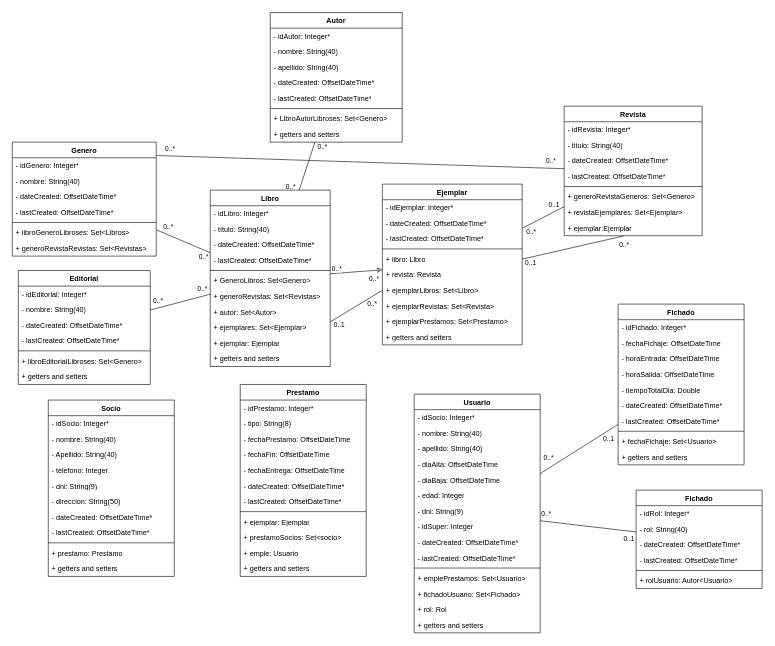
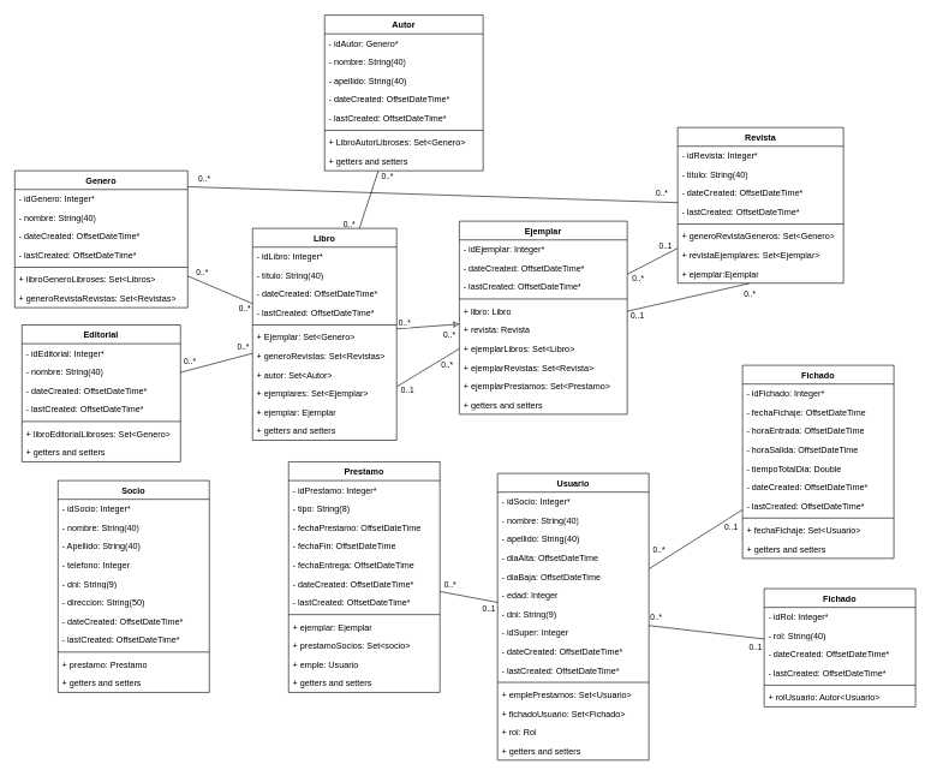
- <mxCell id="49" value="- idAutor: Integer*" style="text;strokeColor=none;fillColor=none;align=left;verticalAlign=top;spacingLeft=4;spacingRight=4;overflow=hidden;rotatable=0;points=[[0,0.5],[1,0.5]];portConstraint=eastwest;whiteSpace=wrap;html=1;" parent="48" vertex="1"><mxGeometry y="26" width="220" height="26" as="geometry" /></mxCell>
+ <mxCell id="49" value="- idAutor: Genero*" style="text;strokeColor=none;fillColor=none;align=left;verticalAlign=top;spacingLeft=4;spacingRight=4;overflow=hidden;rotatable=0;points=[[0,0.5],[1,0.5]];portConstraint=eastwest;whiteSpace=wrap;html=1;" parent="48" vertex="1"><mxGeometry y="26" width="220" height="26" as="geometry" /></mxCell>
- <mxCell id="34" value="+ GeneroLibros: Set&amp;lt;Genero&amp;gt;" style="text;strokeColor=none;fillColor=none;align=left;verticalAlign=top;spacingLeft=4;spacingRight=4;overflow=hidden;rotatable=0;points=[[0,0.5],[1,0.5]];portConstraint=eastwest;whiteSpace=wrap;html=1;" parent="28" vertex="1"><mxGeometry y="138" width="200" height="26" as="geometry" /></mxCell>
+ <mxCell id="34" value="+ Ejemplar: Set&amp;lt;Genero&amp;gt;" style="text;strokeColor=none;fillColor=none;align=left;verticalAlign=top;spacingLeft=4;spacingRight=4;overflow=hidden;rotatable=0;points=[[0,0.5],[1,0.5]];portConstraint=eastwest;whiteSpace=wrap;html=1;" parent="28" vertex="1"><mxGeometry y="138" width="200" height="26" as="geometry" /></mxCell>
+ <mxCell id="108" style="rounded=0;orthogonalLoop=1;jettySize=auto;html=1;endArrow=none;endFill=0;" parent="1" source="117" target="83" edge="1"><mxGeometry relative="1" as="geometry" /></mxCell>
+ <mxCell id="109" value="0..*" style="edgeLabel;html=1;align=center;verticalAlign=middle;resizable=0;points=[];" parent="108" vertex="1" connectable="0"><mxGeometry x="0.658" y="-1" relative="1" as="geometry"><mxPoint y="-11" as="offset" /></mxGeometry></mxCell>
+ <mxCell id="110" value="0..1" style="edgeLabel;html=1;align=center;verticalAlign=middle;resizable=0;points=[];" parent="108" vertex="1" connectable="0"><mxGeometry x="-0.684" y="-2" relative="1" as="geometry"><mxPoint y="13" as="offset" /></mxGeometry></mxCell>
